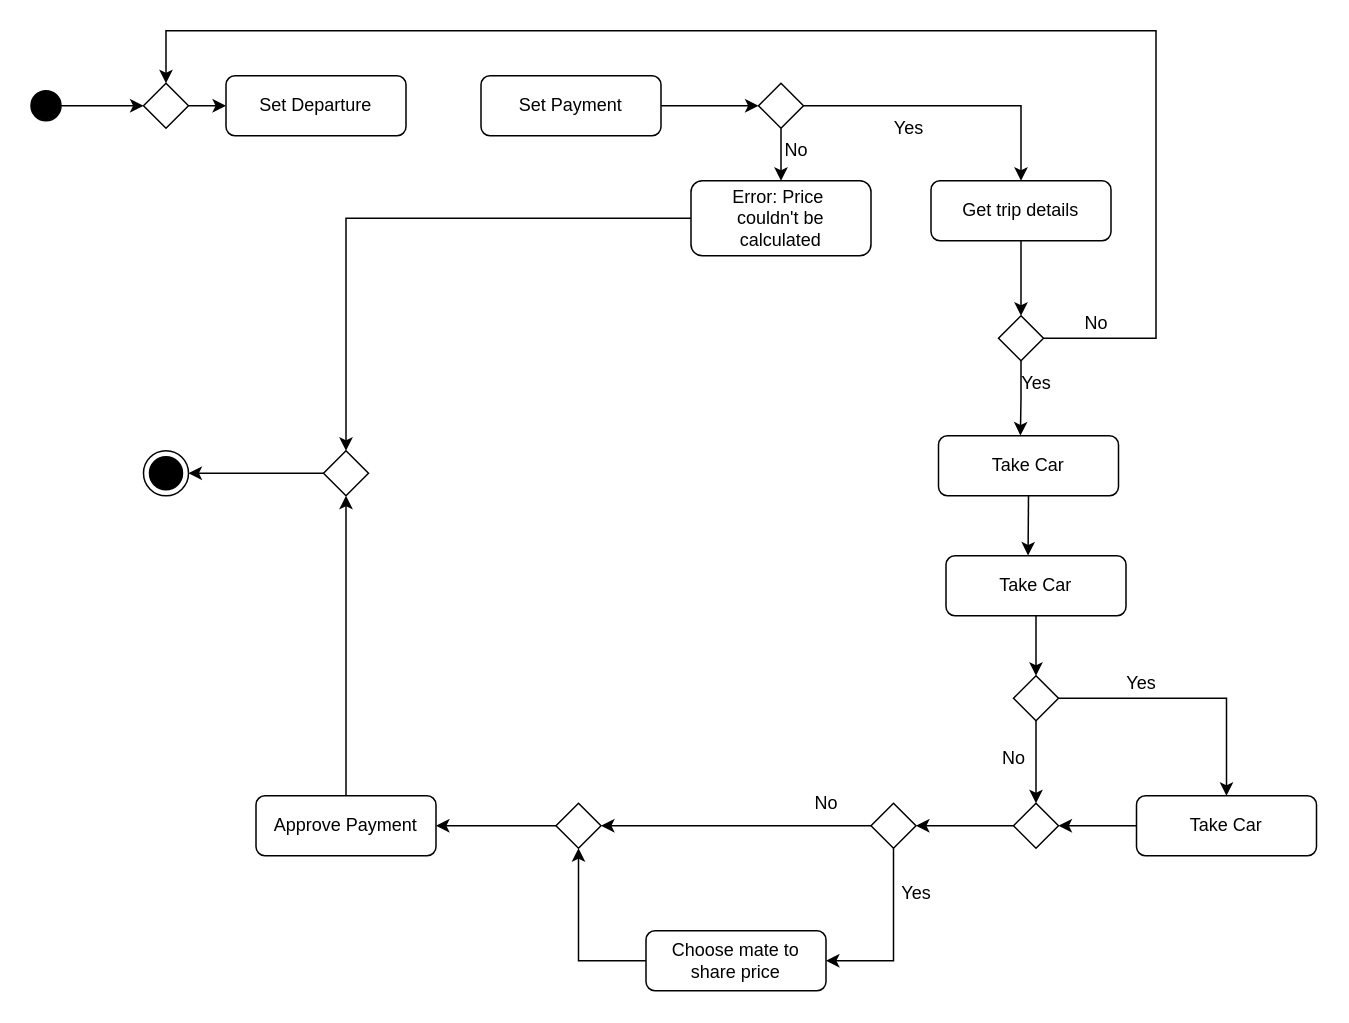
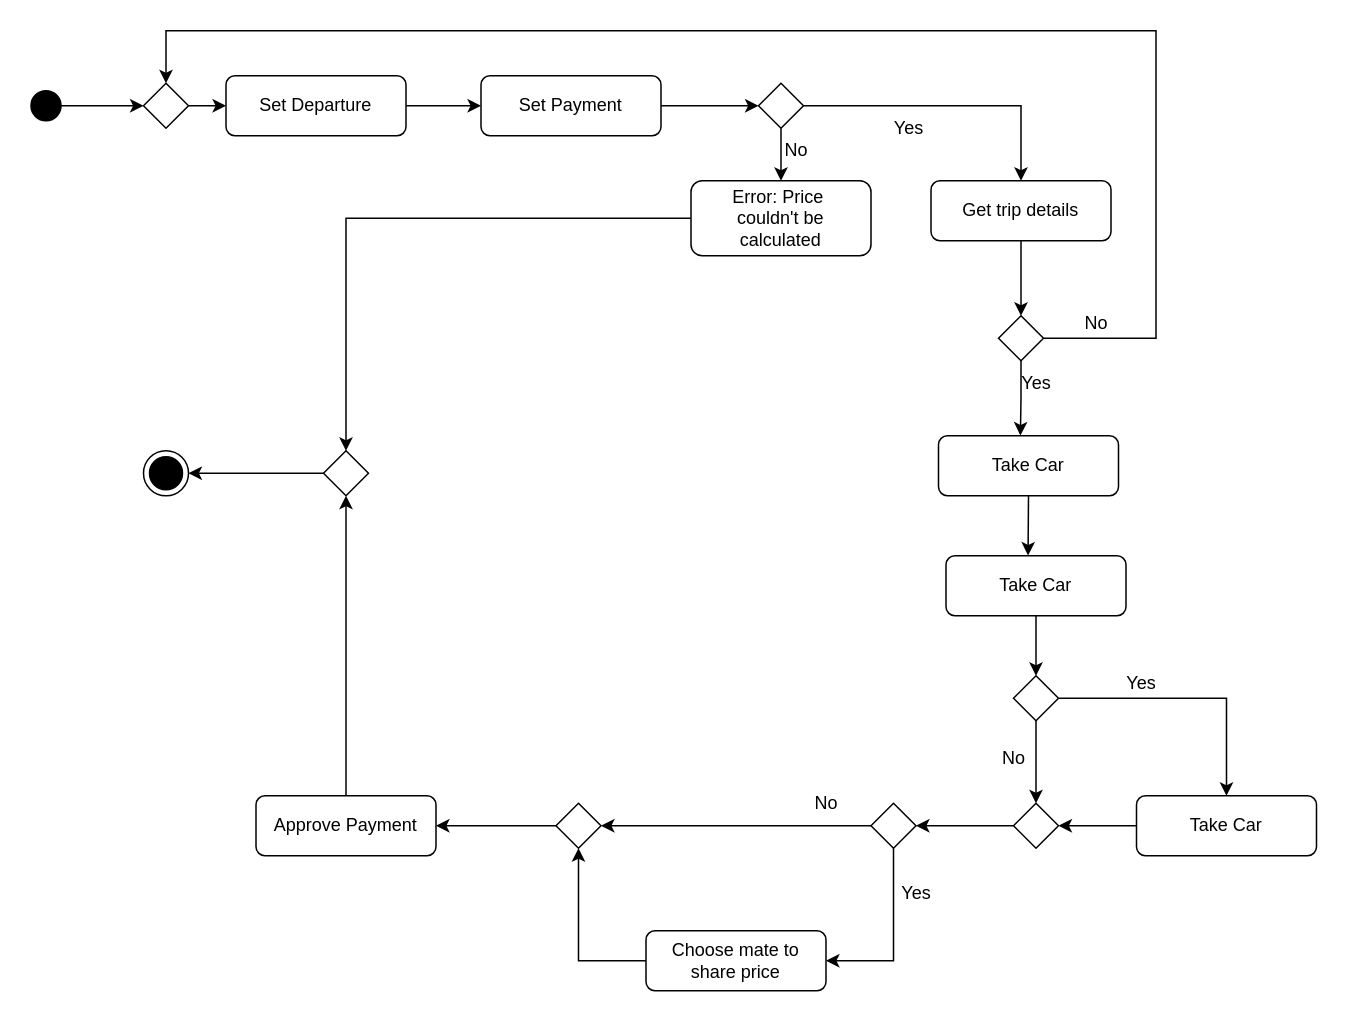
+ <mxCell id="2" style="edgeStyle=orthogonalEdgeStyle;rounded=0;orthogonalLoop=1;jettySize=auto;html=1;exitX=1;exitY=0.5;exitDx=0;exitDy=0;entryX=0;entryY=0.5;entryDx=0;entryDy=0;" edge="1" parent="1" source="3" target="7"><mxGeometry relative="1" as="geometry" /></mxCell>
